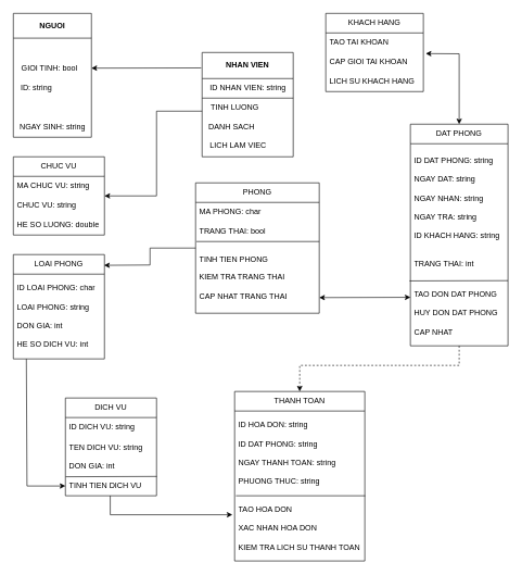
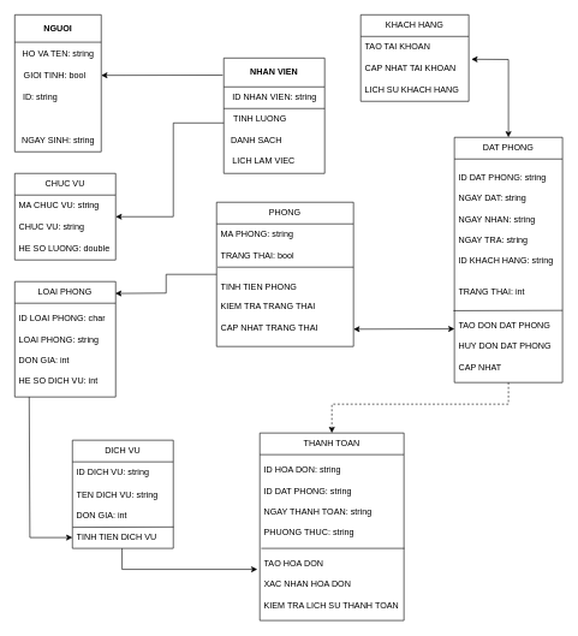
+ <mxCell id="6" value="HO VA TEN: string" style="text;html=1;align=center;verticalAlign=middle;resizable=0;points=[];autosize=1;strokeColor=none;fillColor=none;fontFamily=Helvetica;fontSize=12;fontColor=default;" parent="2" vertex="1"><mxGeometry y="40" width="120" height="30" as="geometry" /></mxCell>
- <mxCell id="15" value="CAP GIOI TAI KHOAN" style="text;strokeColor=none;fillColor=none;align=left;verticalAlign=middle;spacingLeft=4;spacingRight=4;overflow=hidden;points=[[0,0.5],[1,0.5]];portConstraint=eastwest;rotatable=0;whiteSpace=wrap;html=1;" parent="13" vertex="1"><mxGeometry y="60" width="150" height="30" as="geometry" /></mxCell>
+ <mxCell id="15" value="CAP NHAT TAI KHOAN" style="text;strokeColor=none;fillColor=none;align=left;verticalAlign=middle;spacingLeft=4;spacingRight=4;overflow=hidden;points=[[0,0.5],[1,0.5]];portConstraint=eastwest;rotatable=0;whiteSpace=wrap;html=1;" parent="13" vertex="1"><mxGeometry y="60" width="150" height="30" as="geometry" /></mxCell>
- <mxCell id="18" value="MA PHONG: char&amp;nbsp;" style="text;strokeColor=none;fillColor=none;align=left;verticalAlign=middle;spacingLeft=4;spacingRight=4;overflow=hidden;points=[[0,0.5],[1,0.5]];portConstraint=eastwest;rotatable=0;whiteSpace=wrap;html=1;" parent="17" vertex="1"><mxGeometry y="30" width="190" height="30" as="geometry" /></mxCell>
+ <mxCell id="18" value="MA PHONG: string&amp;nbsp;" style="text;strokeColor=none;fillColor=none;align=left;verticalAlign=middle;spacingLeft=4;spacingRight=4;overflow=hidden;points=[[0,0.5],[1,0.5]];portConstraint=eastwest;rotatable=0;whiteSpace=wrap;html=1;" parent="17" vertex="1"><mxGeometry y="30" width="190" height="30" as="geometry" /></mxCell>
